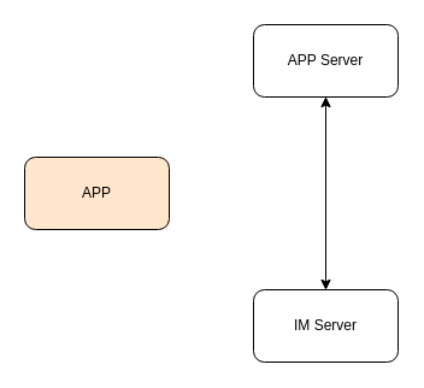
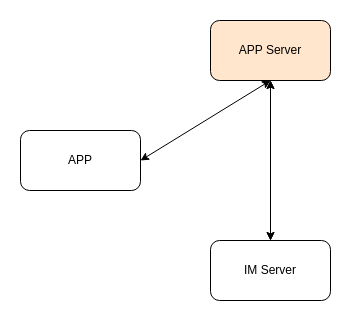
- <mxCell id="3" value="APP Server" style="rounded=1;whiteSpace=wrap;html=1;" vertex="1" parent="1"><mxGeometry x="210" y="20" width="120" height="60" as="geometry" /></mxCell>
+ <mxCell id="3" value="APP Server" style="rounded=1;whiteSpace=wrap;html=1;fillColor=#ffe6cc;" vertex="1" parent="1"><mxGeometry x="210" y="20" width="120" height="60" as="geometry" /></mxCell>
+ <mxCell id="5" value="" style="endArrow=classic;startArrow=classic;html=1;entryX=0.5;entryY=1;entryDx=0;entryDy=0;exitX=1;exitY=0.5;exitDx=0;exitDy=0;" edge="1" parent="1" source="2" target="3"><mxGeometry width="50" height="50" relative="1" as="geometry"><mxPoint x="230" y="230" as="sourcePoint" /><mxPoint x="280" y="180" as="targetPoint" /></mxGeometry></mxCell>
- <mxCell id="2" value="APP" style="rounded=1;whiteSpace=wrap;html=1;fillColor=#ffe6cc;" vertex="1" parent="1"><mxGeometry x="20" y="130" width="120" height="60" as="geometry" /></mxCell>
+ <mxCell id="2" value="APP" style="rounded=1;whiteSpace=wrap;html=1;" vertex="1" parent="1"><mxGeometry x="20" y="130" width="120" height="60" as="geometry" /></mxCell>
